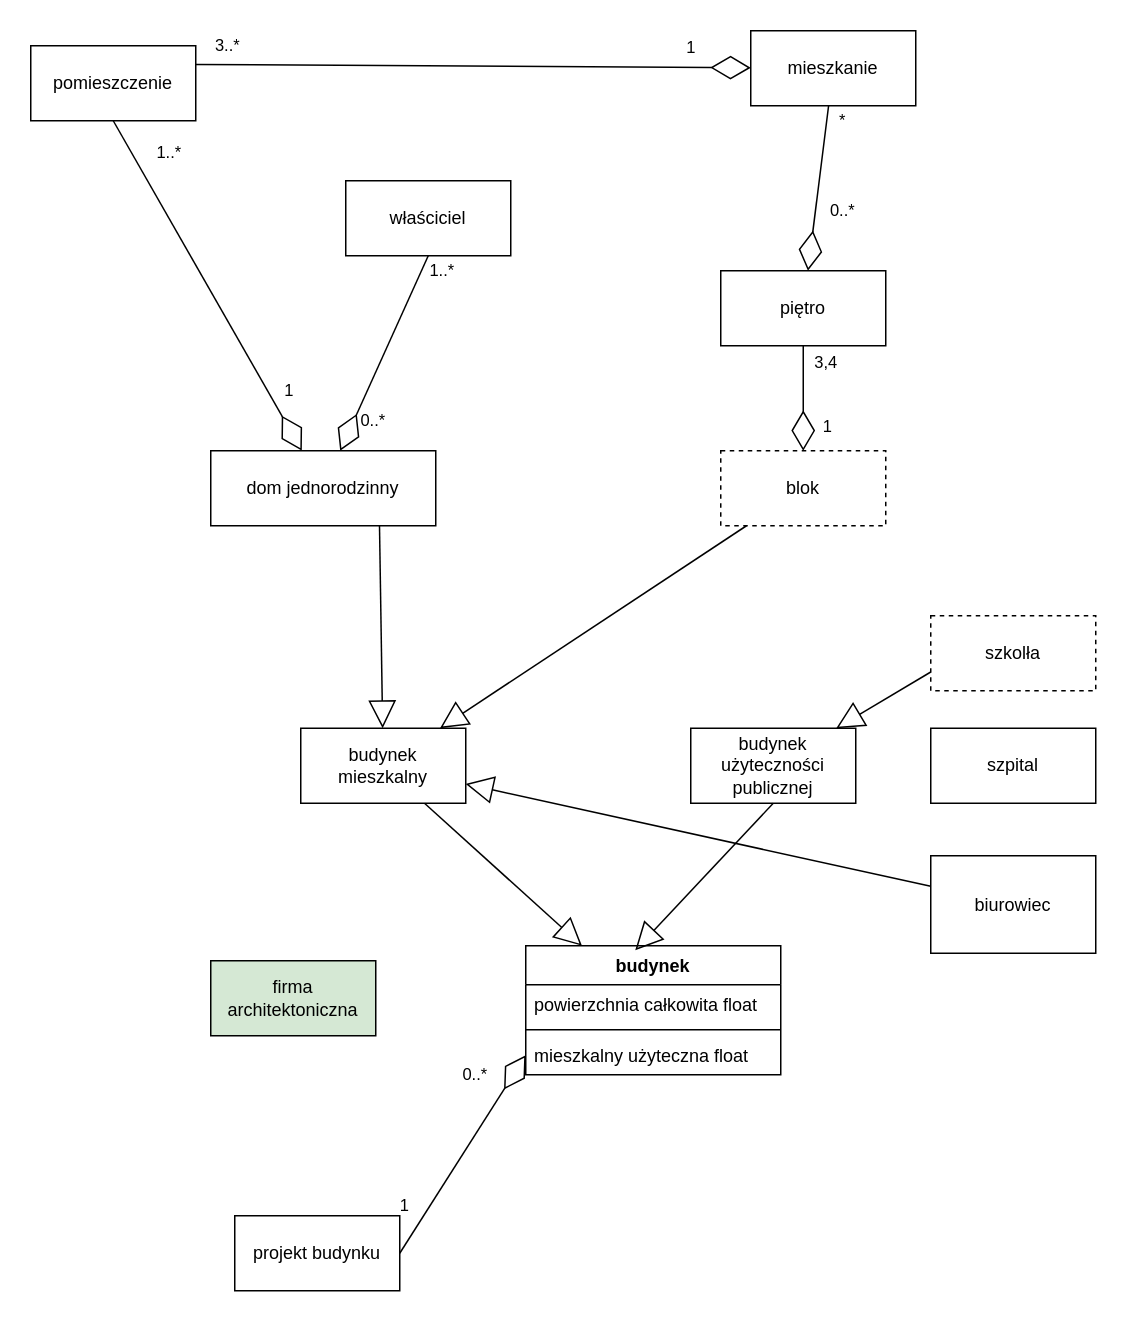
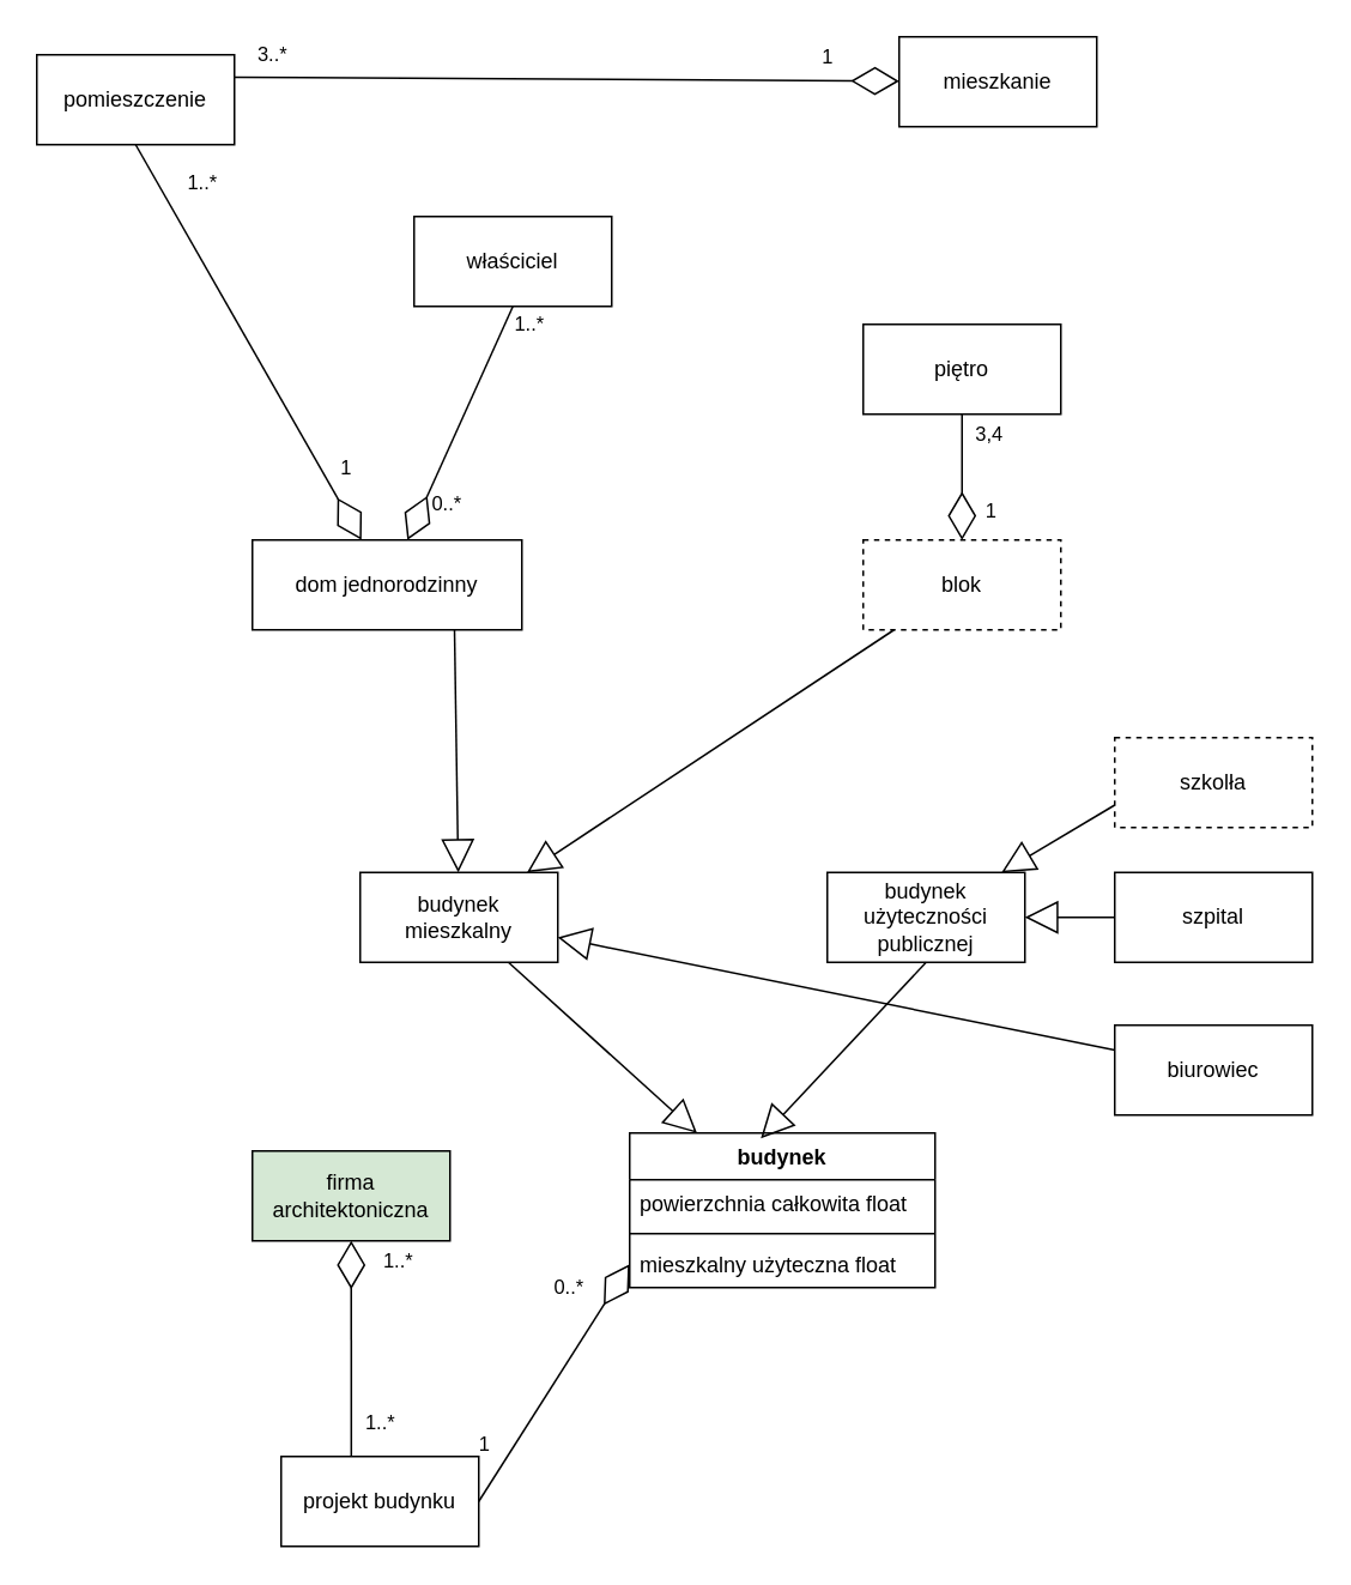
- <mxCell id="32" value="" style="endArrow=diamondThin;endFill=0;endSize=24;html=1;rounded=0;" edge="1" parent="1" source="15" target="37"><mxGeometry width="160" relative="1" as="geometry"><mxPoint x="530" y="230" as="sourcePoint" /><mxPoint x="690" y="170" as="targetPoint" /></mxGeometry></mxCell>
- <mxCell id="33" value="0..*" style="edgeLabel;html=1;align=center;verticalAlign=middle;resizable=0;points=[];" vertex="1" connectable="0" parent="32"><mxGeometry x="-0.174" relative="1" as="geometry"><mxPoint x="14" y="24" as="offset" /></mxGeometry></mxCell>
- <mxCell id="34" value="*" style="edgeLabel;html=1;align=center;verticalAlign=middle;resizable=0;points=[];" vertex="1" connectable="0" parent="32"><mxGeometry x="-0.148" relative="1" as="geometry"><mxPoint x="14" y="-37" as="offset" /></mxGeometry></mxCell>
+ <mxCell id="45" value="" style="endArrow=block;endSize=16;endFill=0;html=1;rounded=0;exitX=0;exitY=0.5;exitDx=0;exitDy=0;" edge="1" parent="1" source="42" target="35"><mxGeometry width="160" relative="1" as="geometry"><mxPoint x="535" y="555" as="sourcePoint" /><mxPoint x="443" y="653" as="targetPoint" /></mxGeometry></mxCell>
- <mxCell id="43" value="biurowiec" style="html=1;whiteSpace=wrap;" vertex="1" parent="1"><mxGeometry x="620" y="570" width="110" height="65" as="geometry" /></mxCell>
+ <mxCell id="43" value="biurowiec" style="html=1;whiteSpace=wrap;" vertex="1" parent="1"><mxGeometry x="620" y="570" width="110" height="50" as="geometry" /></mxCell>
+ <mxCell id="4" value="" style="endArrow=diamondThin;endFill=0;endSize=24;html=1;rounded=0;entryX=0.5;entryY=1;entryDx=0;entryDy=0;exitX=0.355;exitY=0;exitDx=0;exitDy=0;exitPerimeter=0;" edge="1" parent="1" source="3" target="2"><mxGeometry width="160" relative="1" as="geometry"><mxPoint x="141" y="970" as="sourcePoint" /><mxPoint x="301" y="970" as="targetPoint" /></mxGeometry></mxCell>
+ <mxCell id="5" value="1..*" style="edgeLabel;html=1;align=center;verticalAlign=middle;resizable=0;points=[];" vertex="1" connectable="0" parent="4"><mxGeometry x="0.75" y="4" relative="1" as="geometry"><mxPoint x="29" y="-5" as="offset" /></mxGeometry></mxCell>
+ <mxCell id="6" value="1..*" style="edgeLabel;html=1;align=center;verticalAlign=middle;resizable=0;points=[];" vertex="1" connectable="0" parent="4"><mxGeometry x="-0.4" y="2" relative="1" as="geometry"><mxPoint x="17" y="16" as="offset" /></mxGeometry></mxCell>
